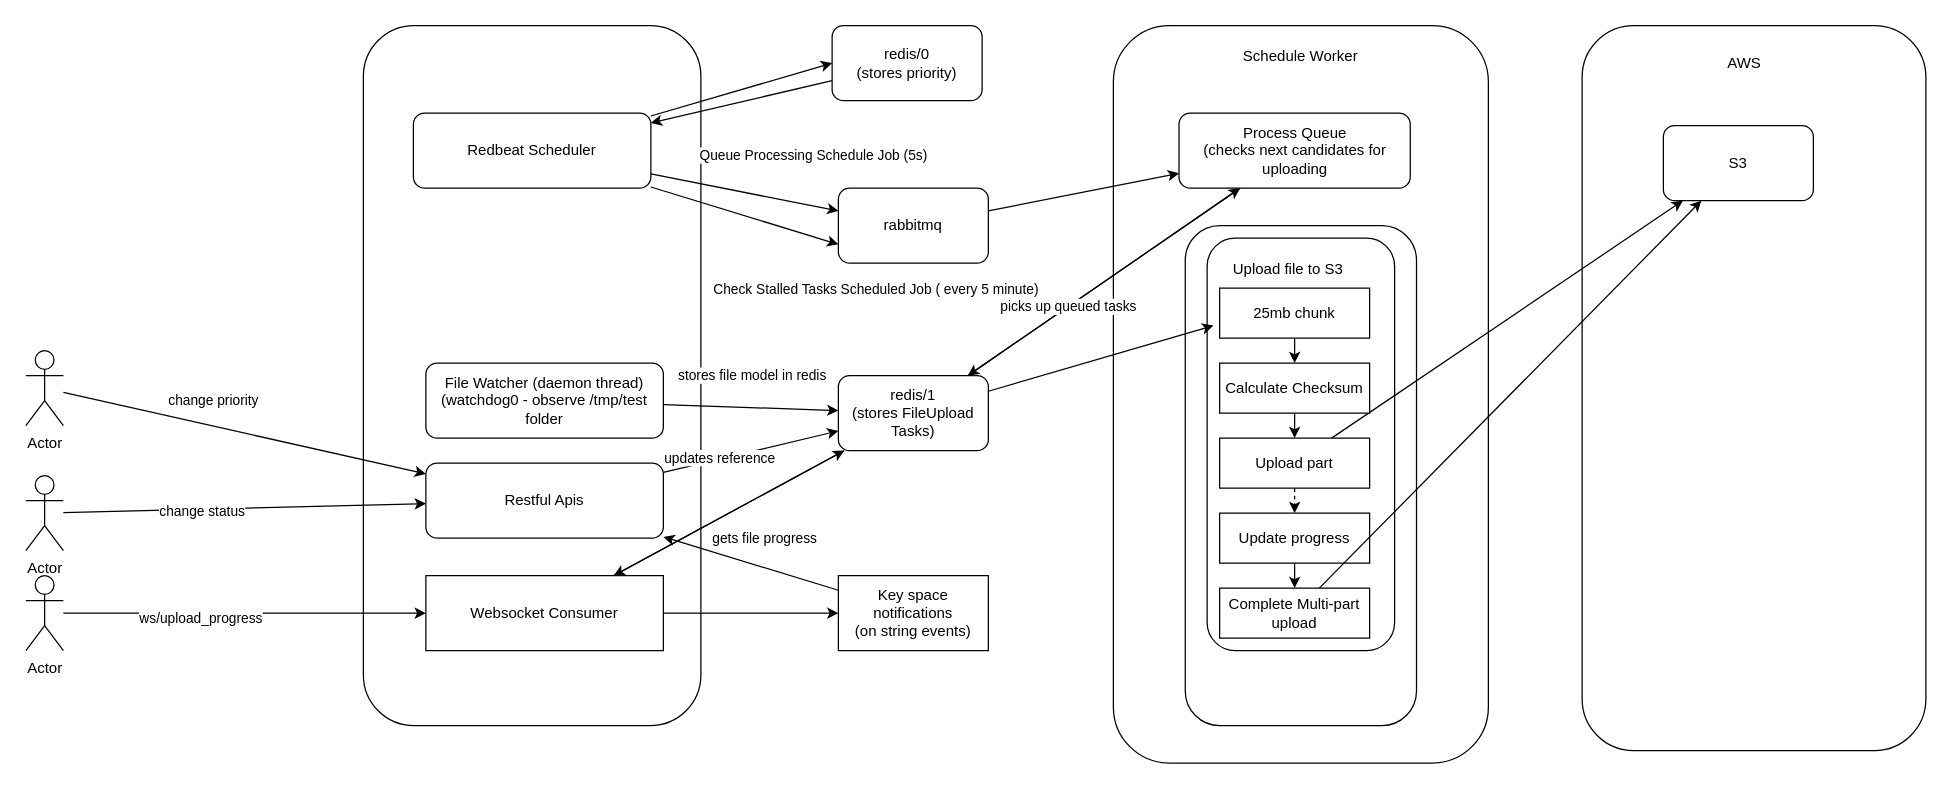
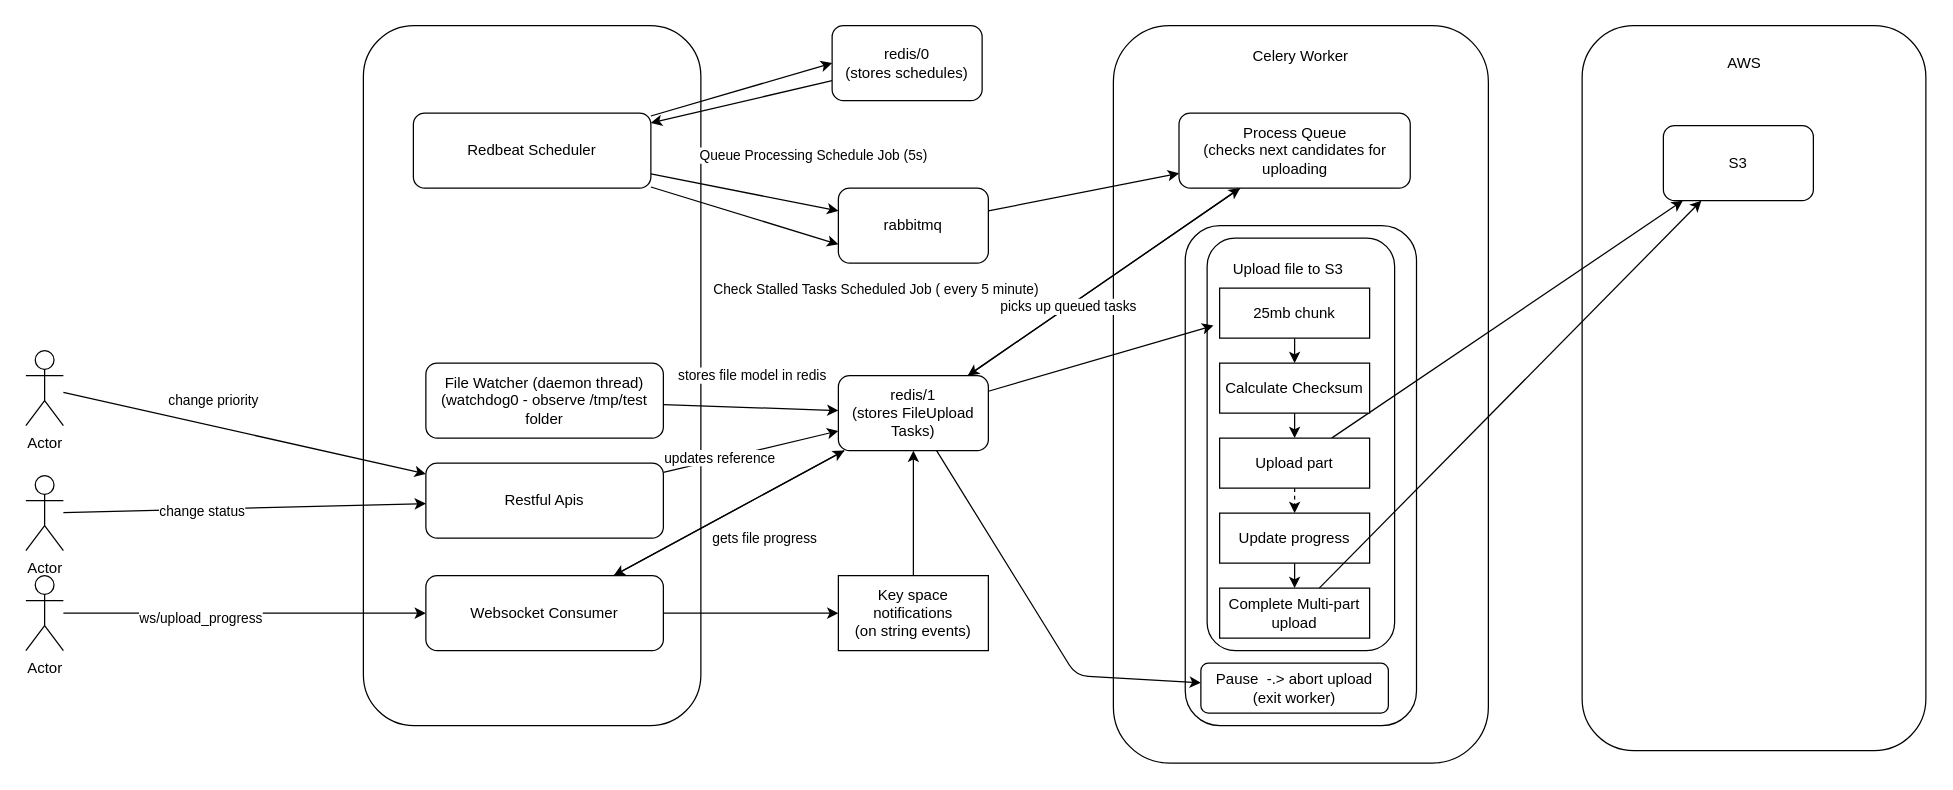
- <mxCell id="23" value="Schedule Worker" style="text;html=1;strokeColor=none;fillColor=none;align=center;verticalAlign=middle;whiteSpace=wrap;rounded=0;" vertex="1" parent="1"><mxGeometry x="975" y="30" width="130" height="30" as="geometry" /></mxCell>
+ <mxCell id="23" value="Celery Worker" style="text;html=1;strokeColor=none;fillColor=none;align=center;verticalAlign=middle;whiteSpace=wrap;rounded=0;" vertex="1" parent="1"><mxGeometry x="975" y="30" width="130" height="30" as="geometry" /></mxCell>
- <mxCell id="22" value="redis/0&lt;br&gt;(stores priority)" style="rounded=1;whiteSpace=wrap;html=1;" vertex="1" parent="1"><mxGeometry x="665" y="20" width="120" height="60" as="geometry" /></mxCell>
+ <mxCell id="22" value="redis/0&lt;br&gt;(stores schedules)" style="rounded=1;whiteSpace=wrap;html=1;" vertex="1" parent="1"><mxGeometry x="665" y="20" width="120" height="60" as="geometry" /></mxCell>
- <mxCell id="36" style="edgeStyle=none;html=1;" edge="1" parent="1" source="37" target="17"><mxGeometry relative="1" as="geometry" /></mxCell>
+ <mxCell id="36" style="edgeStyle=none;html=1;entryX=0.5;entryY=1;entryDx=0;entryDy=0;" edge="1" parent="1" source="37" target="35"><mxGeometry relative="1" as="geometry" /></mxCell>
+ <mxCell id="32" style="edgeStyle=none;html=1;" edge="1" parent="1" source="35" target="57"><mxGeometry relative="1" as="geometry"><Array as="points"><mxPoint x="860" y="540" /></Array></mxGeometry></mxCell>
- <mxCell id="20" value="Websocket Consumer" style="whiteSpace=wrap;html=1;rounded=0;" vertex="1" parent="1"><mxGeometry x="340" y="460" width="190" height="60" as="geometry" /></mxCell>
+ <mxCell id="20" value="Websocket Consumer" style="rounded=1;whiteSpace=wrap;html=1;" vertex="1" parent="1"><mxGeometry x="340" y="460" width="190" height="60" as="geometry" /></mxCell>
+ <mxCell id="57" value="Pause&amp;nbsp; -.&amp;gt; abort upload (exit worker)" style="rounded=1;whiteSpace=wrap;html=1;" vertex="1" parent="1"><mxGeometry x="960" y="530" width="150" height="40" as="geometry" /></mxCell>
